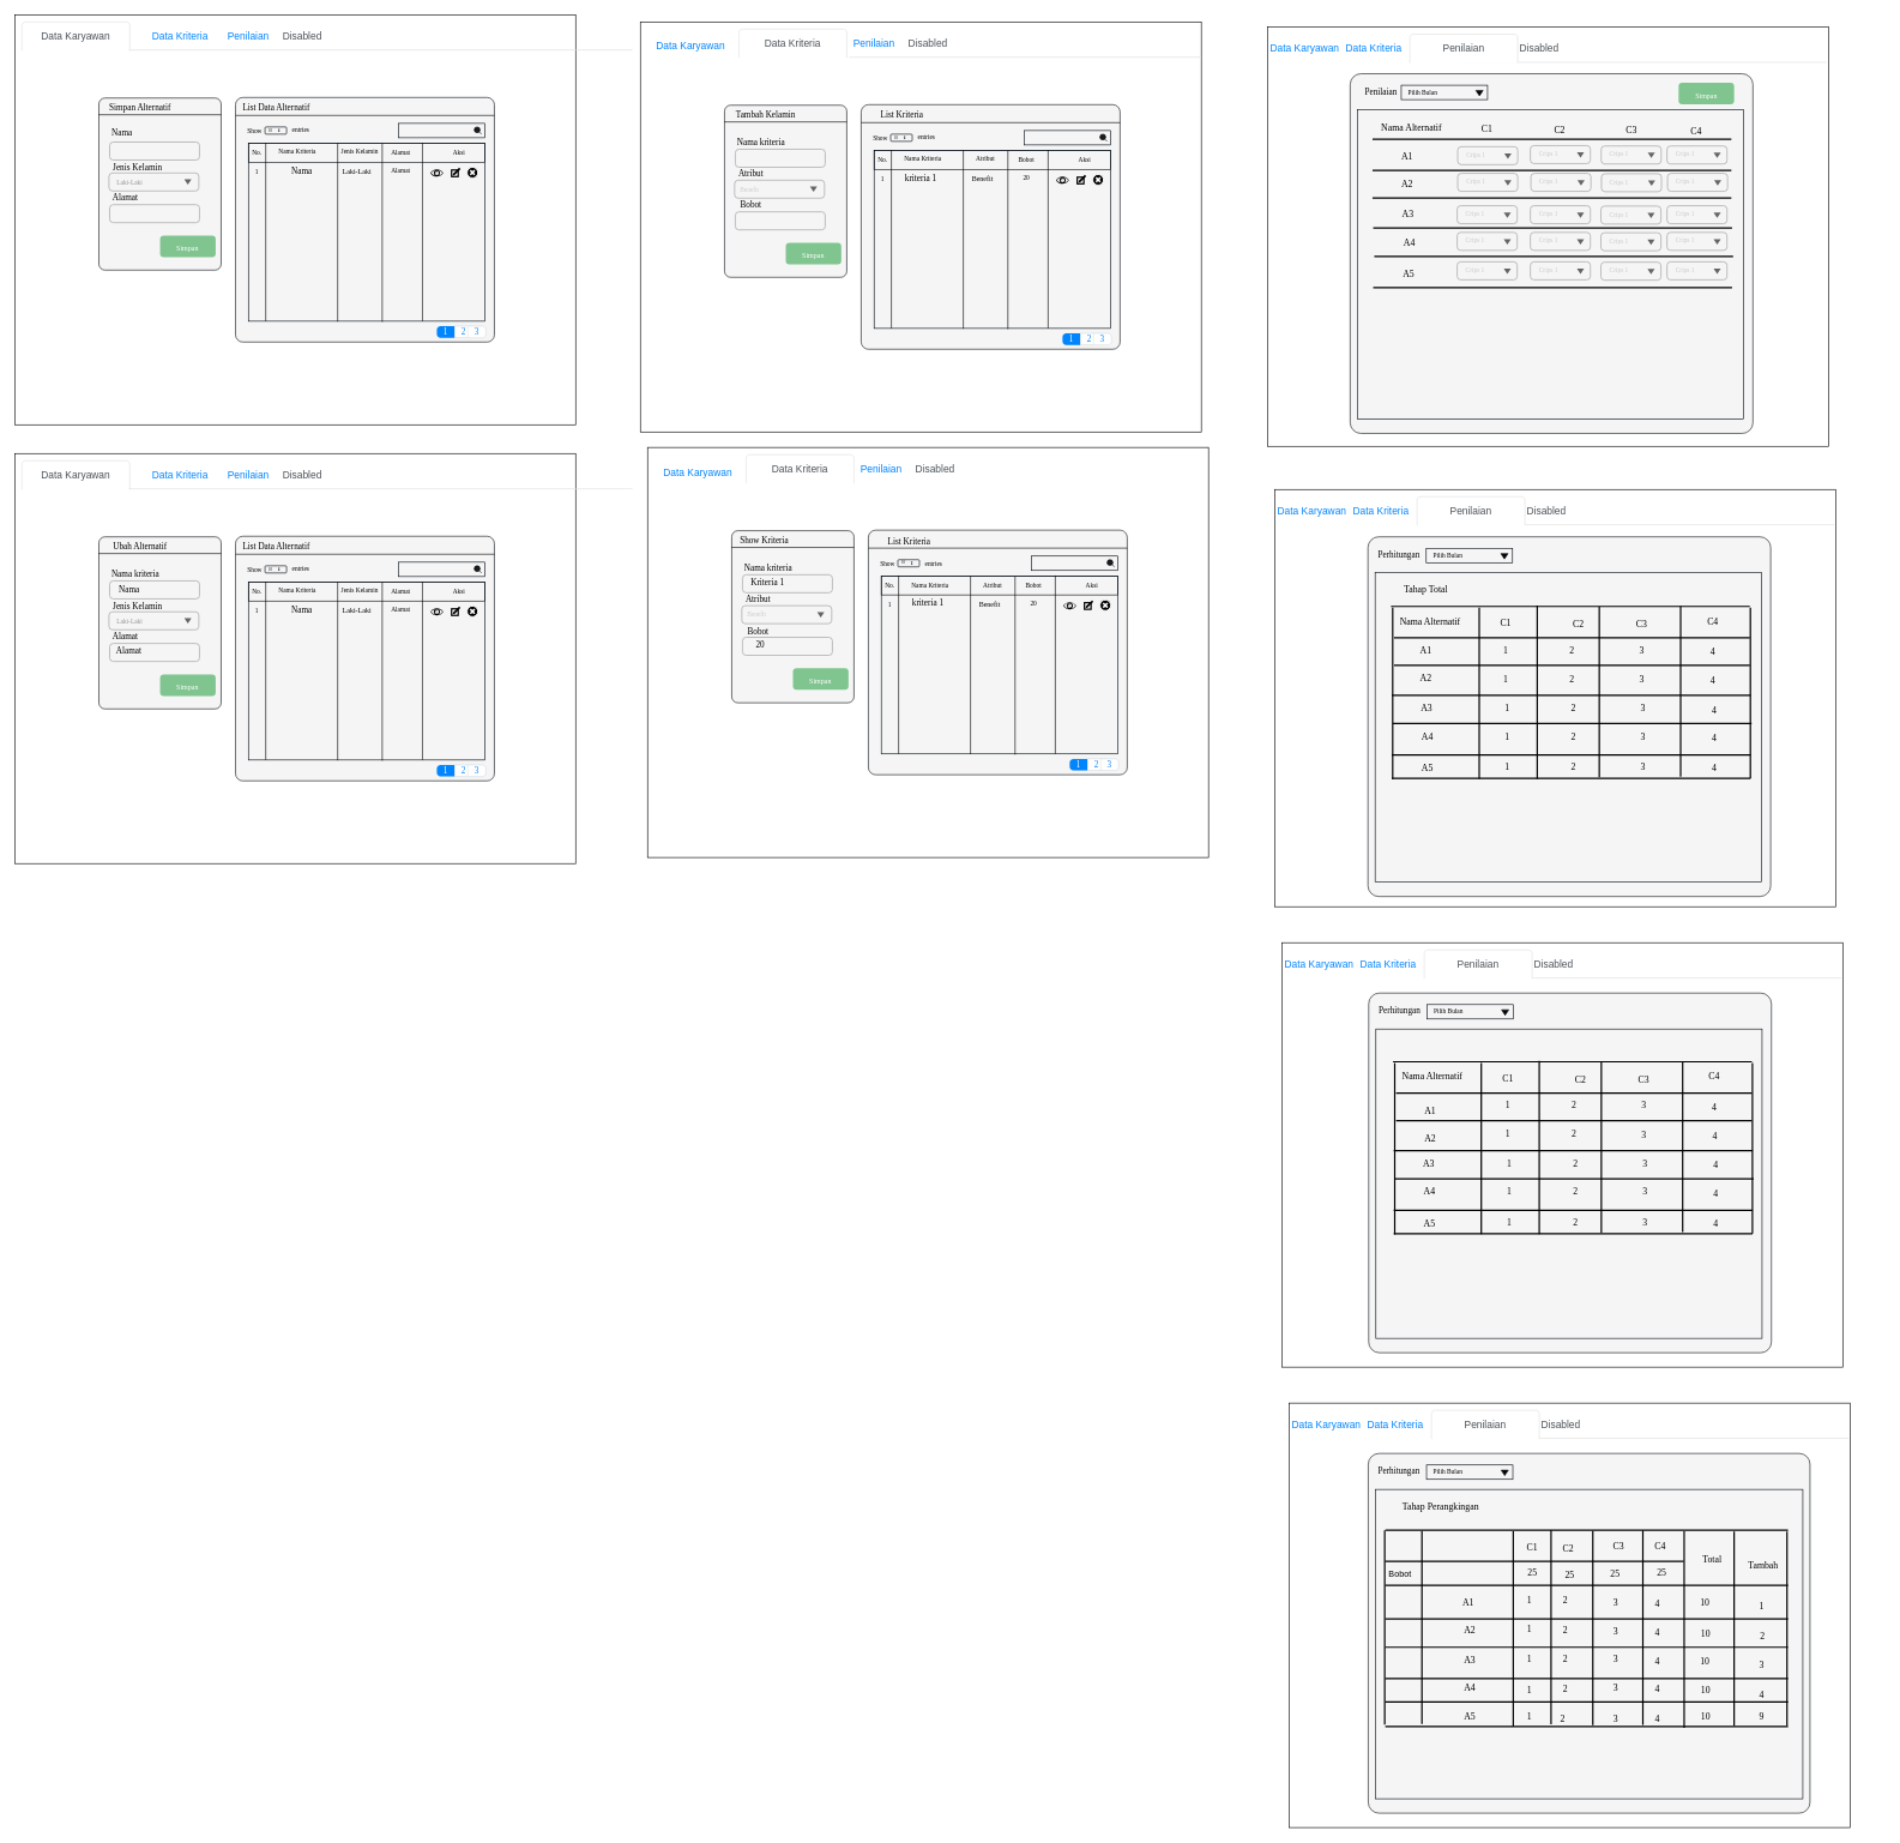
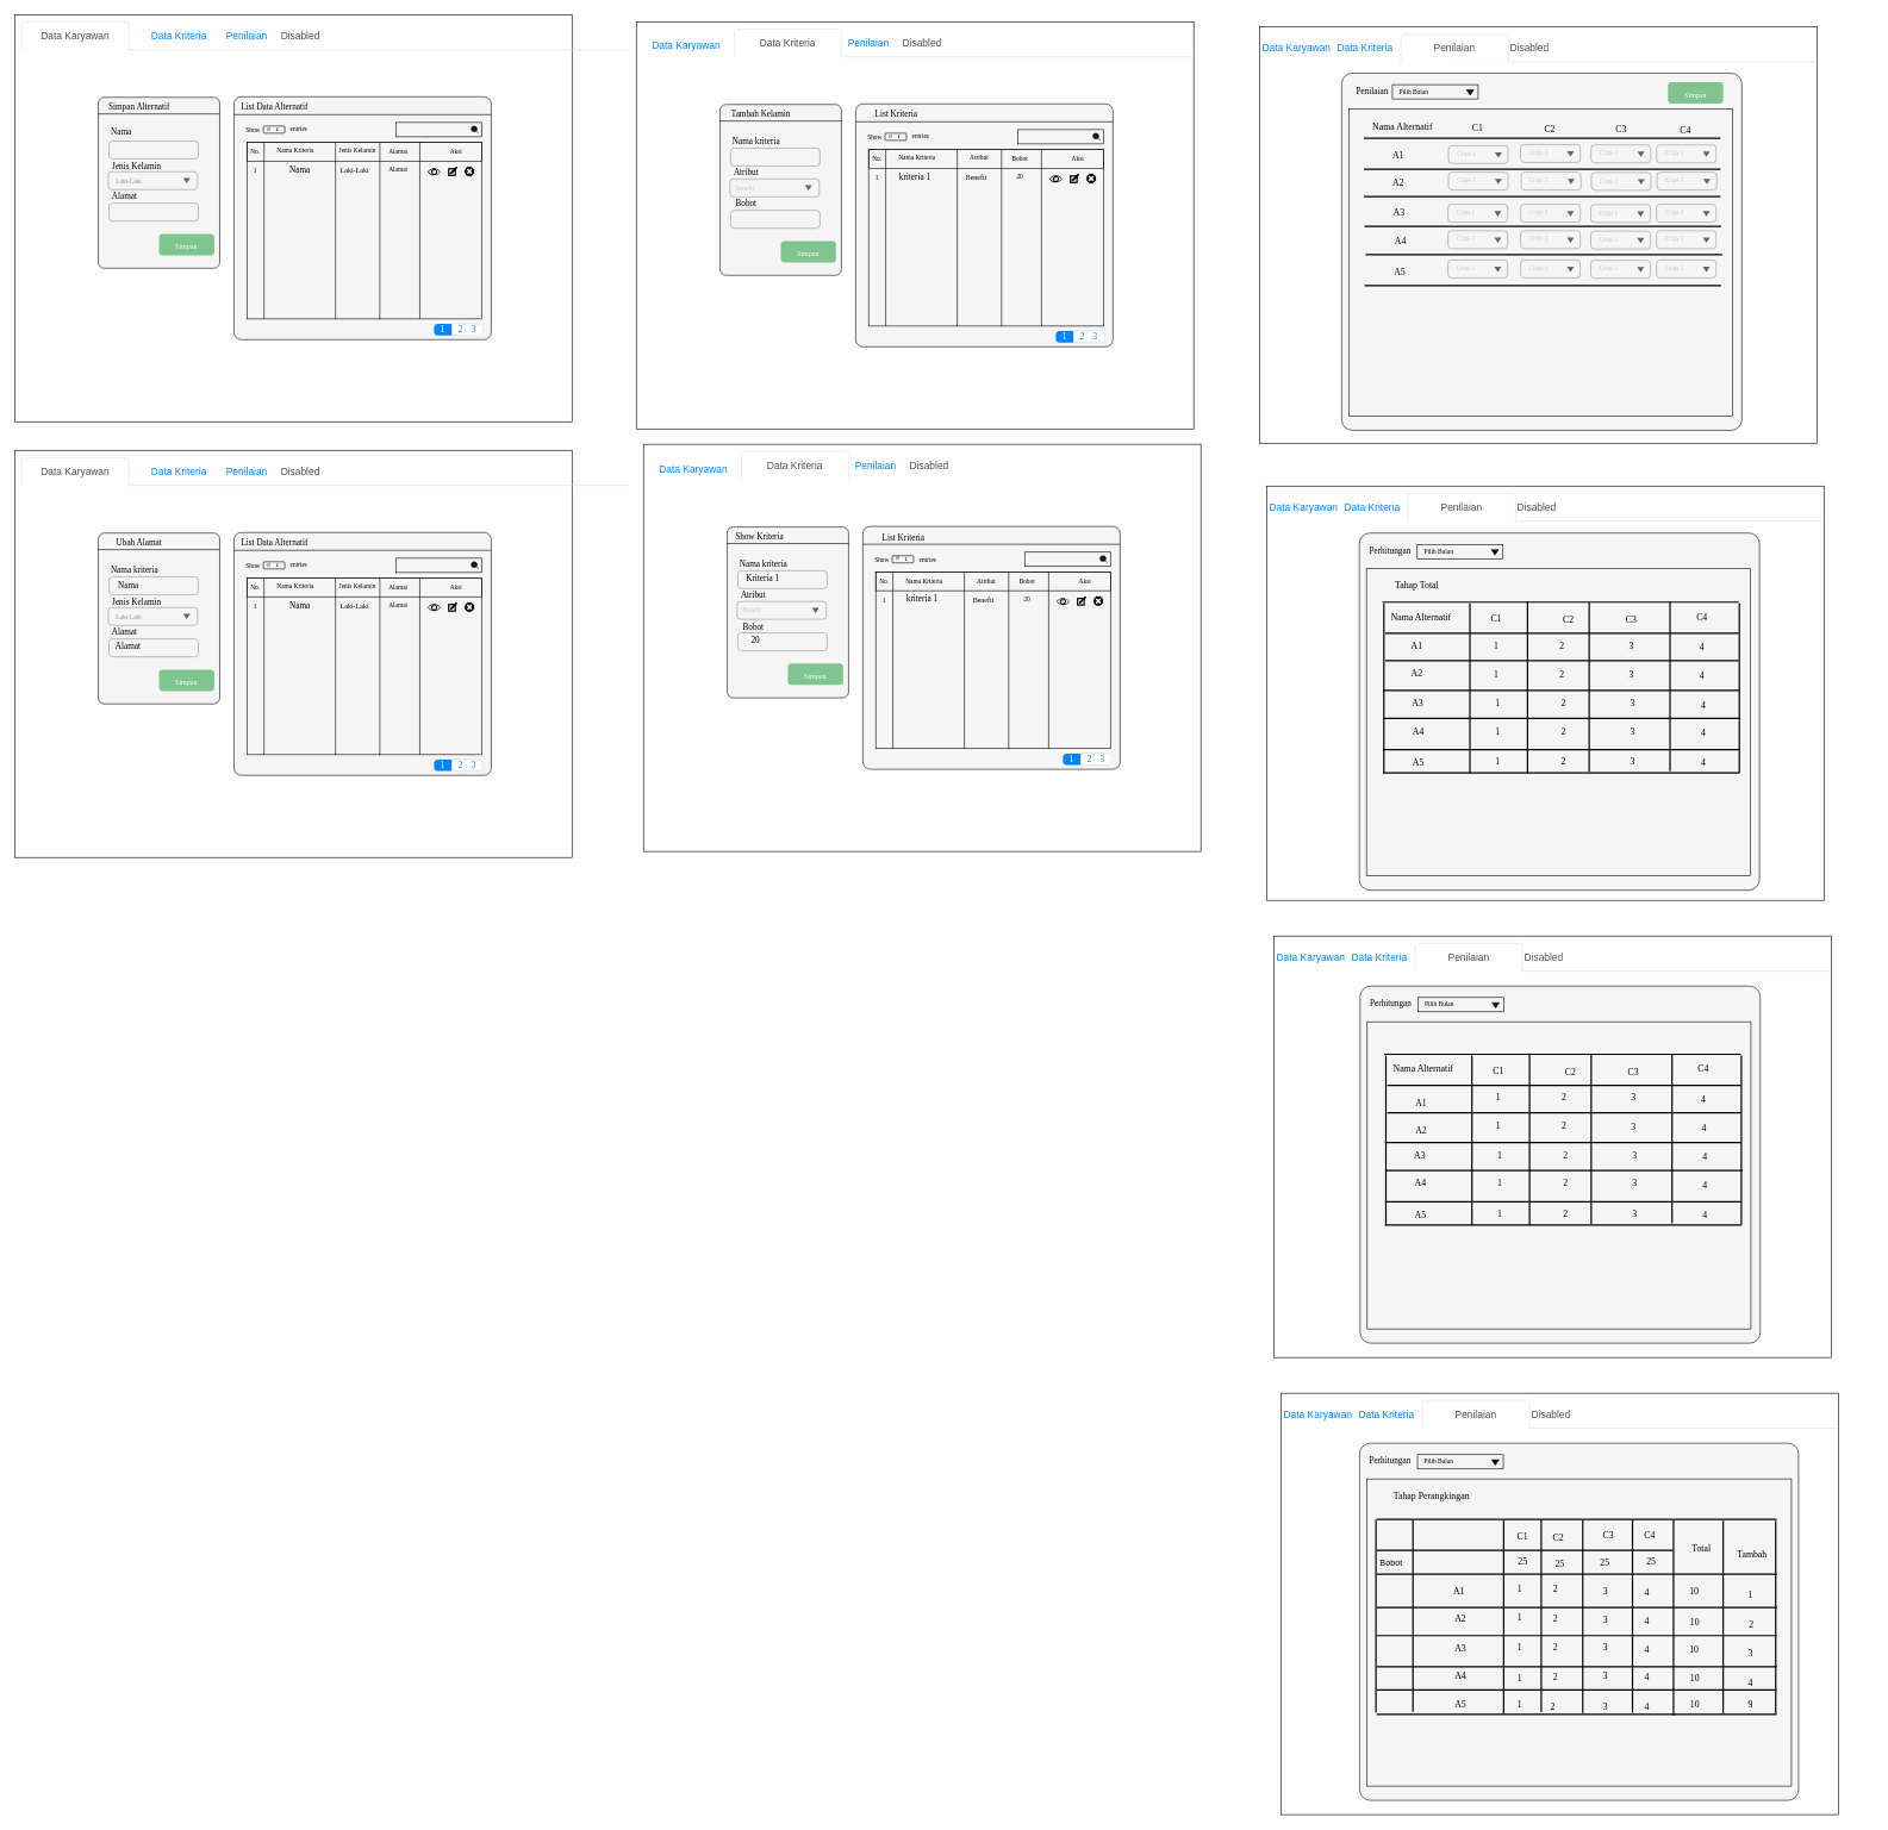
- <mxCell id="64" value="&lt;font style=&quot;font-size: 12px&quot;&gt;Ubah Alternatif&lt;/font&gt;" style="text;html=1;strokeColor=none;fillColor=none;align=center;verticalAlign=middle;whiteSpace=wrap;rounded=0;strokeWidth=1;fontFamily=Nunito Sans;fontSource=https%3A%2F%2Ffonts.googleapis.com%2Fcss%3Ffamily%3DNunito%2BSans;fontSize=9;" vertex="1" parent="1"><mxGeometry x="142" y="745" width="105" height="30" as="geometry" /></mxCell>
+ <mxCell id="64" value="&lt;font style=&quot;font-size: 12px&quot;&gt;Ubah Alamat&lt;/font&gt;" style="text;html=1;strokeColor=none;fillColor=none;align=center;verticalAlign=middle;whiteSpace=wrap;rounded=0;strokeWidth=1;fontFamily=Nunito Sans;fontSource=https%3A%2F%2Ffonts.googleapis.com%2Fcss%3Ffamily%3DNunito%2BSans;fontSize=9;" vertex="1" parent="1"><mxGeometry x="142" y="745" width="105" height="30" as="geometry" /></mxCell>
